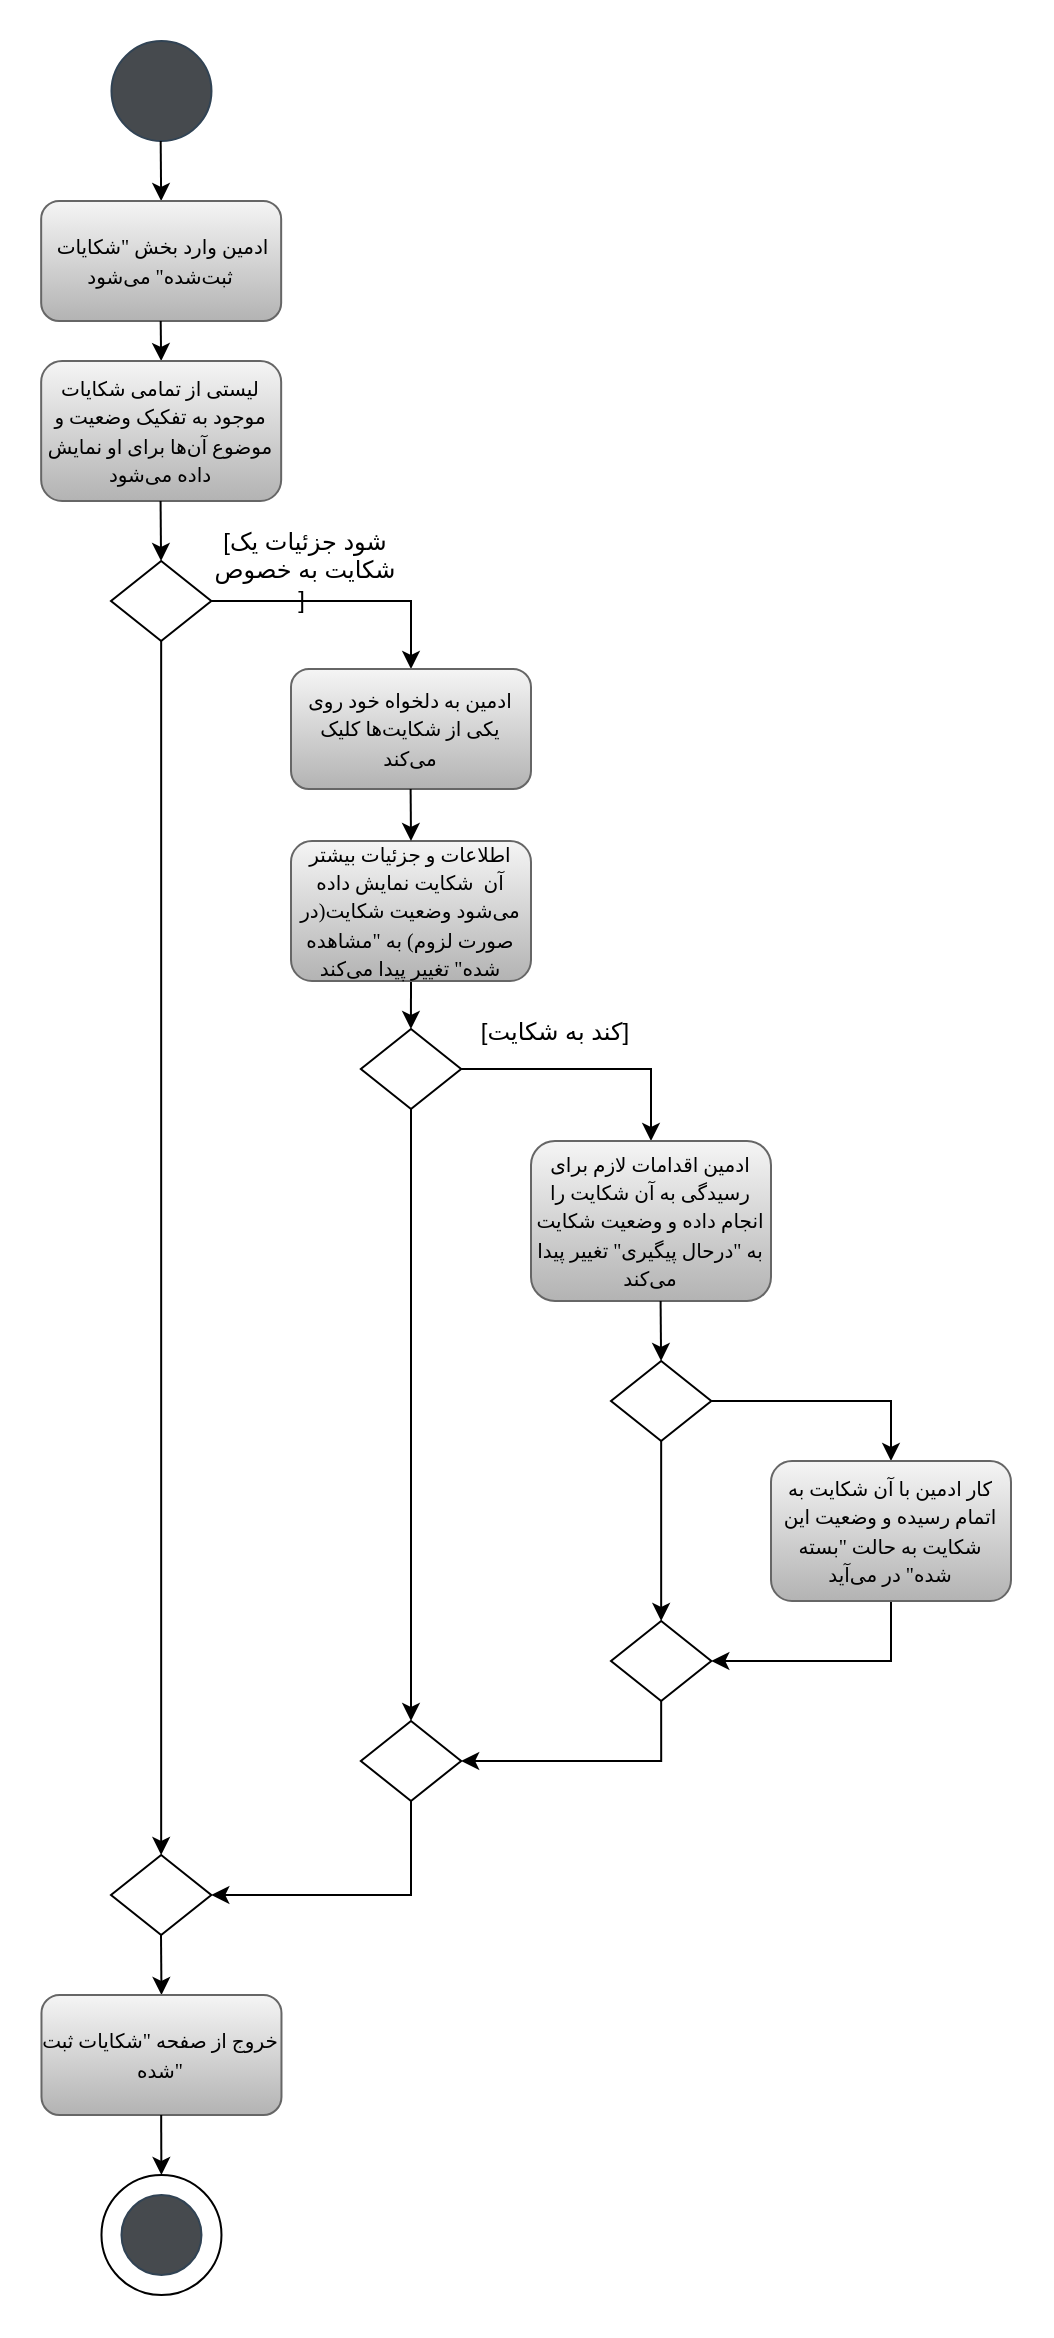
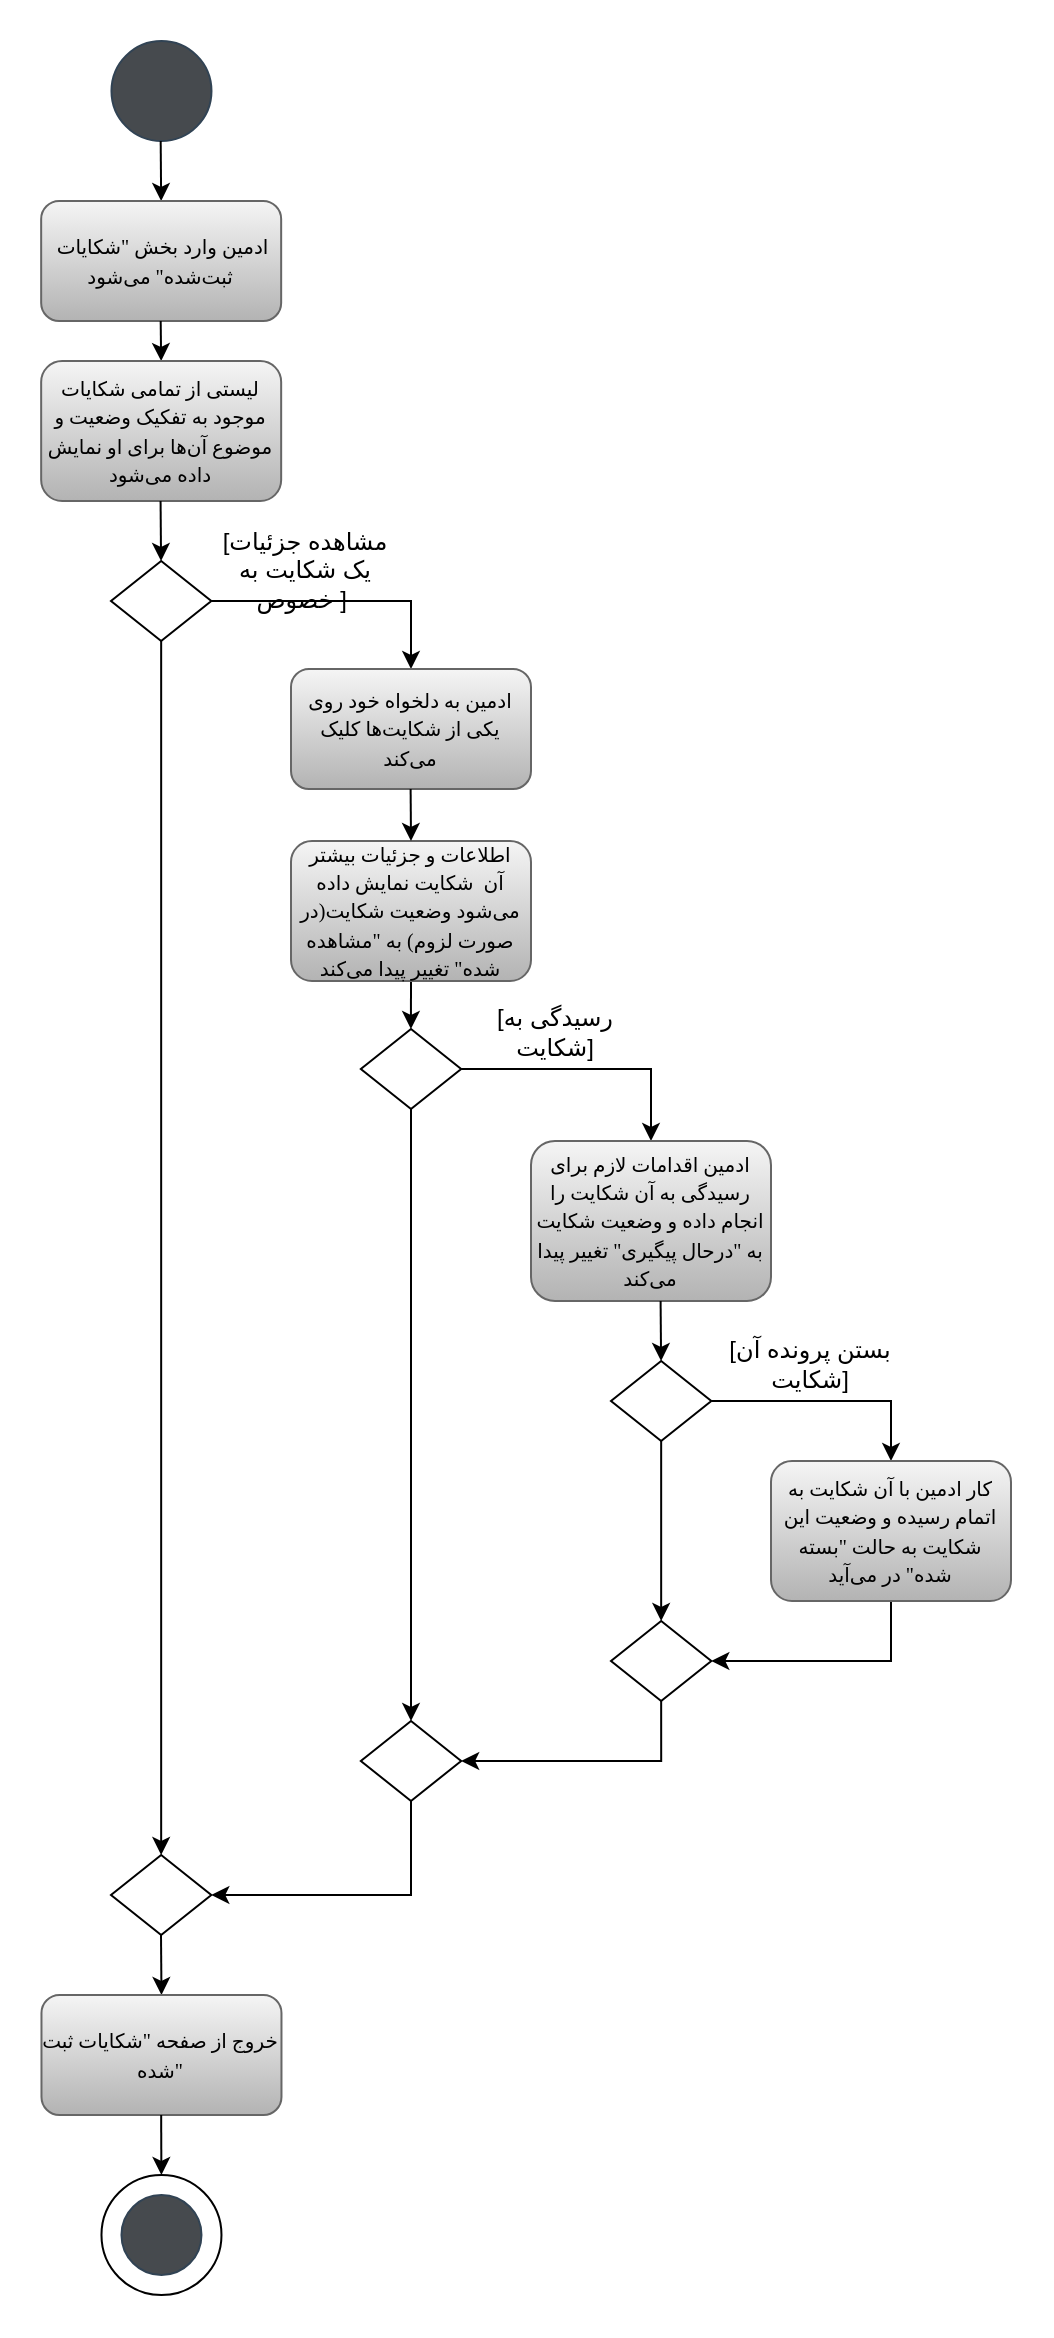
- <mxCell id="11" value="[شود جزئیات یک شکایت به خصوص ]&amp;nbsp;" style="text;html=1;align=center;verticalAlign=middle;whiteSpace=wrap;rounded=0;" parent="1" vertex="1"><mxGeometry x="105.24" y="270" width="94.92" height="30" as="geometry" /></mxCell>
+ <mxCell id="11" value="[مشاهده جزئیات یک شکایت به خصوص ]&amp;nbsp;" style="text;html=1;align=center;verticalAlign=middle;whiteSpace=wrap;rounded=0;" parent="1" vertex="1"><mxGeometry x="105.24" y="270" width="94.92" height="30" as="geometry" /></mxCell>
- <mxCell id="19" value="[کند به شکایت]" style="text;html=1;align=center;verticalAlign=middle;whiteSpace=wrap;rounded=0;" parent="1" vertex="1"><mxGeometry x="230.08" y="502" width="94.92" height="28" as="geometry" /></mxCell>
+ <mxCell id="19" value="[رسیدگی به شکایت]" style="text;html=1;align=center;verticalAlign=middle;whiteSpace=wrap;rounded=0;" parent="1" vertex="1"><mxGeometry x="230.08" y="502" width="94.92" height="28" as="geometry" /></mxCell>
+ <mxCell id="25" value="[بستن پرونده آن شکایت]" style="text;html=1;align=center;verticalAlign=middle;whiteSpace=wrap;rounded=0;" parent="1" vertex="1"><mxGeometry x="355.16" y="668" width="99.84" height="28" as="geometry" /></mxCell>
